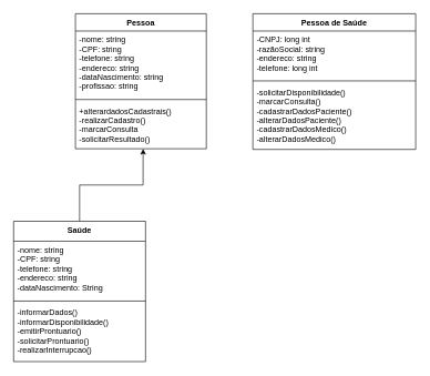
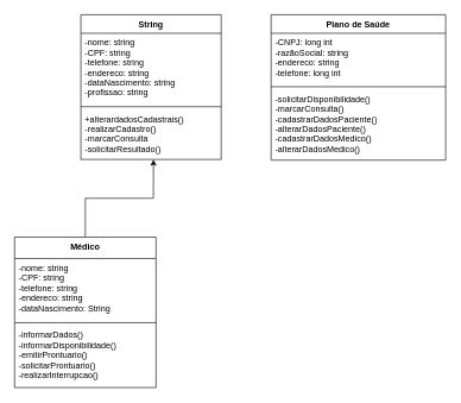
- <mxCell id="2" value="Pessoa" style="swimlane;fontStyle=1;align=center;verticalAlign=top;childLayout=stackLayout;horizontal=1;startSize=26;horizontalStack=0;resizeParent=1;resizeParentMax=0;resizeLast=0;collapsible=1;marginBottom=0;" vertex="1" parent="1"><mxGeometry x="113" y="20" width="197" height="203" as="geometry" /></mxCell>
+ <mxCell id="2" value="String" style="swimlane;fontStyle=1;align=center;verticalAlign=top;childLayout=stackLayout;horizontal=1;startSize=26;horizontalStack=0;resizeParent=1;resizeParentMax=0;resizeLast=0;collapsible=1;marginBottom=0;" vertex="1" parent="1"><mxGeometry x="113" y="20" width="197" height="203" as="geometry" /></mxCell>
- <mxCell id="11" value="Pessoa de Saúde" style="swimlane;fontStyle=1;align=center;verticalAlign=top;childLayout=stackLayout;horizontal=1;startSize=26;horizontalStack=0;resizeParent=1;resizeParentMax=0;resizeLast=0;collapsible=1;marginBottom=0;" vertex="1" parent="1"><mxGeometry x="380" y="20" width="245" height="204" as="geometry" /></mxCell>
+ <mxCell id="11" value="Plano de Saúde" style="swimlane;fontStyle=1;align=center;verticalAlign=top;childLayout=stackLayout;horizontal=1;startSize=26;horizontalStack=0;resizeParent=1;resizeParentMax=0;resizeLast=0;collapsible=1;marginBottom=0;" vertex="1" parent="1"><mxGeometry x="380" y="20" width="245" height="204" as="geometry" /></mxCell>
- <mxCell id="7" value="Saúde" style="swimlane;fontStyle=1;align=center;verticalAlign=top;childLayout=stackLayout;horizontal=1;startSize=30;horizontalStack=0;resizeParent=1;resizeParentMax=0;resizeLast=0;collapsible=1;marginBottom=0;" vertex="1" parent="1"><mxGeometry x="20" y="332" width="198.5" height="211" as="geometry" /></mxCell>
+ <mxCell id="7" value="Médico" style="swimlane;fontStyle=1;align=center;verticalAlign=top;childLayout=stackLayout;horizontal=1;startSize=30;horizontalStack=0;resizeParent=1;resizeParentMax=0;resizeLast=0;collapsible=1;marginBottom=0;" vertex="1" parent="1"><mxGeometry x="20" y="332" width="198.5" height="211" as="geometry" /></mxCell>
